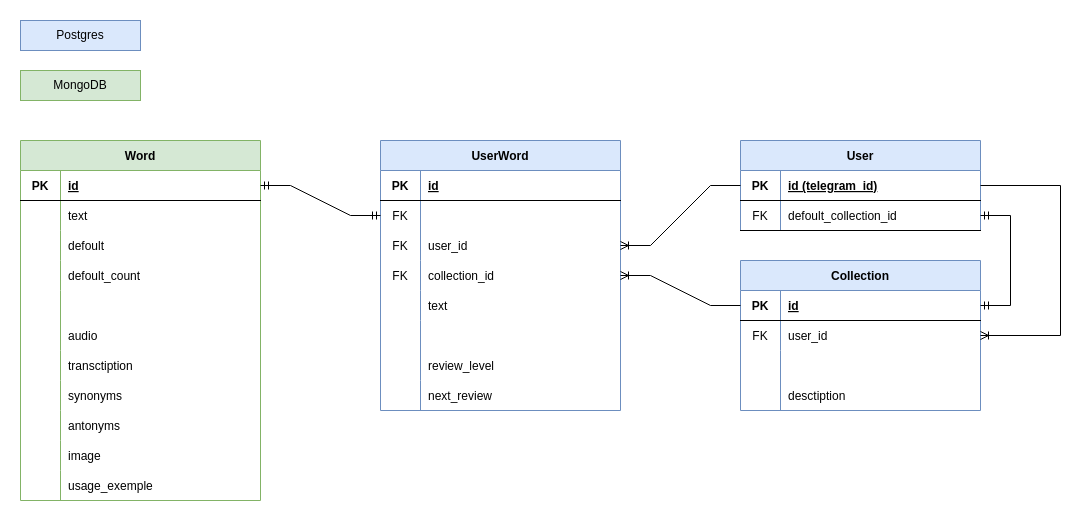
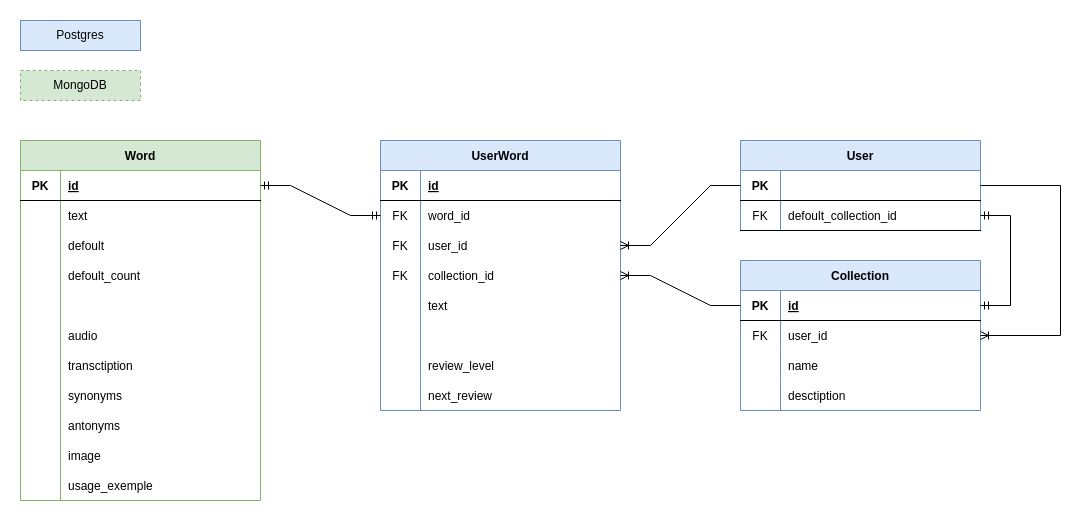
- <mxCell id="84" value="MongoDB" style="rounded=0;whiteSpace=wrap;html=1;fillColor=#d5e8d4;strokeColor=#82b366;" vertex="1" parent="1"><mxGeometry x="20" y="70" width="120" height="30" as="geometry" /></mxCell>
+ <mxCell id="84" value="MongoDB" style="rounded=0;whiteSpace=wrap;html=1;fillColor=#d5e8d4;strokeColor=#82b366;dashed=1;" vertex="1" parent="1"><mxGeometry x="20" y="70" width="120" height="30" as="geometry" /></mxCell>
- <mxCell id="38" value="id (telegram_id)" style="shape=partialRectangle;overflow=hidden;connectable=0;fillColor=none;top=0;left=0;bottom=0;right=0;align=left;spacingLeft=6;fontStyle=5;" parent="36" vertex="1"><mxGeometry x="40" width="200" height="30" as="geometry"><mxRectangle width="200" height="30" as="alternateBounds" /></mxGeometry></mxCell>
+ <mxCell id="62" value="word_id" style="shape=partialRectangle;overflow=hidden;connectable=0;fillColor=none;top=0;left=0;bottom=0;right=0;align=left;spacingLeft=6;" parent="60" vertex="1"><mxGeometry x="40.0" width="200.0" height="30" as="geometry"><mxRectangle width="200.0" height="30" as="alternateBounds" /></mxGeometry></mxCell>
+ <mxCell id="52" value="name" style="shape=partialRectangle;overflow=hidden;connectable=0;fillColor=none;top=0;left=0;bottom=0;right=0;align=left;spacingLeft=6;" parent="50" vertex="1"><mxGeometry x="40" width="200" height="30" as="geometry"><mxRectangle width="200" height="30" as="alternateBounds" /></mxGeometry></mxCell>
